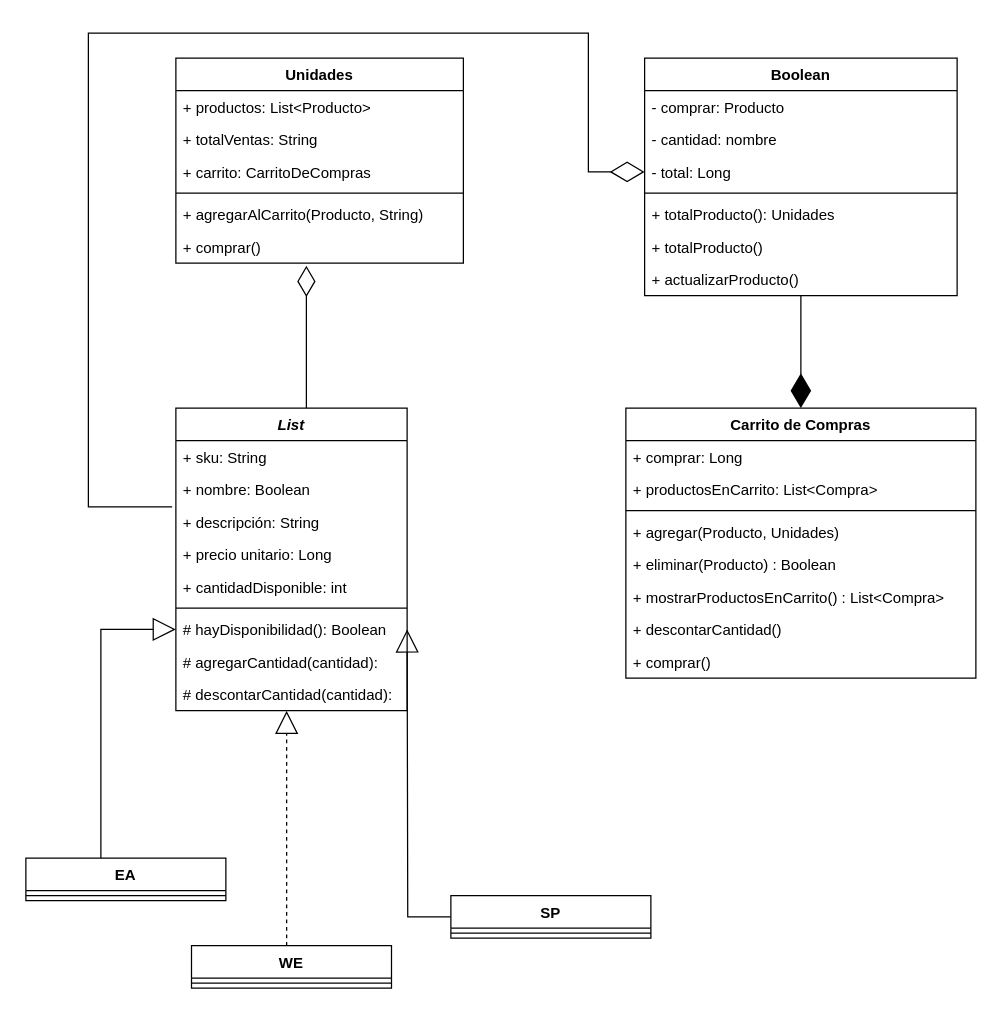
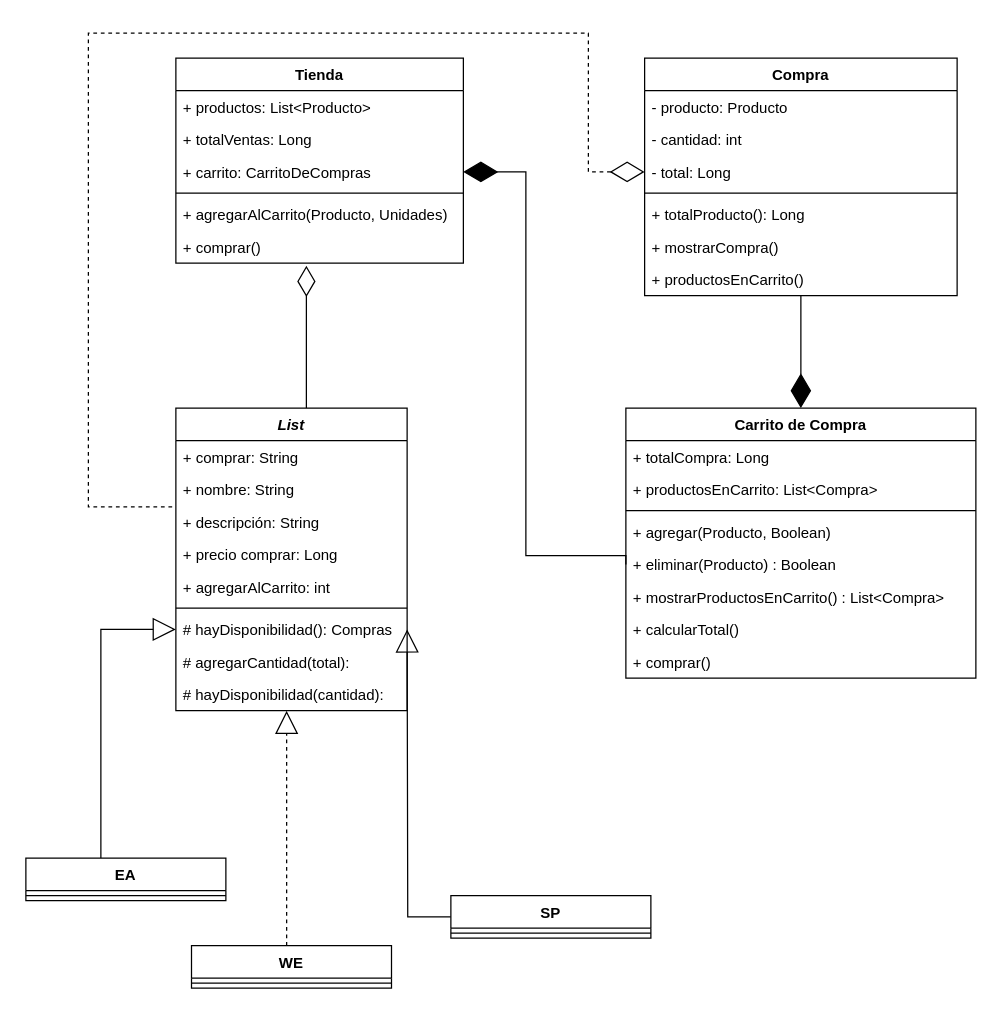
- <mxCell id="37" style="edgeStyle=orthogonalEdgeStyle;rounded=0;orthogonalLoop=1;jettySize=auto;html=1;startArrow=none;startFill=0;startSize=6;endArrow=diamondThin;endFill=0;endSize=25;exitX=-0.016;exitY=0.038;exitDx=0;exitDy=0;exitPerimeter=0;entryX=0;entryY=0.5;entryDx=0;entryDy=0;" parent="1" source="13" target="42" edge="1"><mxGeometry relative="1" as="geometry"><Array as="points"><mxPoint x="70" y="399" /><mxPoint x="70" y="20" /><mxPoint x="470" y="20" /><mxPoint x="470" y="131" /></Array><mxPoint x="470" y="131" as="targetPoint" /></mxGeometry></mxCell>
+ <mxCell id="37" style="edgeStyle=orthogonalEdgeStyle;rounded=0;orthogonalLoop=1;jettySize=auto;html=1;startArrow=none;startFill=0;startSize=6;endArrow=diamondThin;endFill=0;endSize=25;exitX=-0.016;exitY=0.038;exitDx=0;exitDy=0;exitPerimeter=0;entryX=0;entryY=0.5;entryDx=0;entryDy=0;dashed=1;" parent="1" source="13" target="42" edge="1"><mxGeometry relative="1" as="geometry"><Array as="points"><mxPoint x="70" y="399" /><mxPoint x="70" y="20" /><mxPoint x="470" y="20" /><mxPoint x="470" y="131" /></Array><mxPoint x="470" y="131" as="targetPoint" /></mxGeometry></mxCell>
- <mxCell id="29" value="Unidades" style="swimlane;fontStyle=1;align=center;verticalAlign=top;childLayout=stackLayout;horizontal=1;startSize=26;horizontalStack=0;resizeParent=1;resizeParentMax=0;resizeLast=0;collapsible=1;marginBottom=0;" parent="1" vertex="1"><mxGeometry x="140" y="40" width="230" height="164" as="geometry" /></mxCell>
+ <mxCell id="29" value="Tienda" style="swimlane;fontStyle=1;align=center;verticalAlign=top;childLayout=stackLayout;horizontal=1;startSize=26;horizontalStack=0;resizeParent=1;resizeParentMax=0;resizeLast=0;collapsible=1;marginBottom=0;" parent="1" vertex="1"><mxGeometry x="140" y="40" width="230" height="164" as="geometry" /></mxCell>
- <mxCell id="39" value="Boolean" style="swimlane;fontStyle=1;align=center;verticalAlign=top;childLayout=stackLayout;horizontal=1;startSize=26;horizontalStack=0;resizeParent=1;resizeParentMax=0;resizeLast=0;collapsible=1;marginBottom=0;" parent="1" vertex="1"><mxGeometry x="515" y="40" width="250" height="190" as="geometry" /></mxCell>
+ <mxCell id="39" value="Compra" style="swimlane;fontStyle=1;align=center;verticalAlign=top;childLayout=stackLayout;horizontal=1;startSize=26;horizontalStack=0;resizeParent=1;resizeParentMax=0;resizeLast=0;collapsible=1;marginBottom=0;" parent="1" vertex="1"><mxGeometry x="515" y="40" width="250" height="190" as="geometry" /></mxCell>
- <mxCell id="40" value="- comprar: Producto" style="text;strokeColor=none;fillColor=none;align=left;verticalAlign=top;spacingLeft=4;spacingRight=4;overflow=hidden;rotatable=0;points=[[0,0.5],[1,0.5]];portConstraint=eastwest;" parent="39" vertex="1"><mxGeometry y="26" width="250" height="26" as="geometry" /></mxCell>
+ <mxCell id="40" value="- producto: Producto" style="text;strokeColor=none;fillColor=none;align=left;verticalAlign=top;spacingLeft=4;spacingRight=4;overflow=hidden;rotatable=0;points=[[0,0.5],[1,0.5]];portConstraint=eastwest;" parent="39" vertex="1"><mxGeometry y="26" width="250" height="26" as="geometry" /></mxCell>
- <mxCell id="31" value="+ totalVentas: String" style="text;strokeColor=none;fillColor=none;align=left;verticalAlign=top;spacingLeft=4;spacingRight=4;overflow=hidden;rotatable=0;points=[[0,0.5],[1,0.5]];portConstraint=eastwest;" parent="29" vertex="1"><mxGeometry y="52" width="230" height="26" as="geometry" /></mxCell>
+ <mxCell id="31" value="+ totalVentas: Long" style="text;strokeColor=none;fillColor=none;align=left;verticalAlign=top;spacingLeft=4;spacingRight=4;overflow=hidden;rotatable=0;points=[[0,0.5],[1,0.5]];portConstraint=eastwest;" parent="29" vertex="1"><mxGeometry y="52" width="230" height="26" as="geometry" /></mxCell>
- <mxCell id="41" value="- cantidad: nombre" style="text;strokeColor=none;fillColor=none;align=left;verticalAlign=top;spacingLeft=4;spacingRight=4;overflow=hidden;rotatable=0;points=[[0,0.5],[1,0.5]];portConstraint=eastwest;" parent="39" vertex="1"><mxGeometry y="52" width="250" height="26" as="geometry" /></mxCell>
+ <mxCell id="41" value="- cantidad: int" style="text;strokeColor=none;fillColor=none;align=left;verticalAlign=top;spacingLeft=4;spacingRight=4;overflow=hidden;rotatable=0;points=[[0,0.5],[1,0.5]];portConstraint=eastwest;" parent="39" vertex="1"><mxGeometry y="52" width="250" height="26" as="geometry" /></mxCell>
- <mxCell id="34" value="+ agregarAlCarrito(Producto, String)" style="text;strokeColor=none;fillColor=none;align=left;verticalAlign=top;spacingLeft=4;spacingRight=4;overflow=hidden;rotatable=0;points=[[0,0.5],[1,0.5]];portConstraint=eastwest;" parent="29" vertex="1"><mxGeometry y="112" width="230" height="26" as="geometry" /></mxCell>
+ <mxCell id="34" value="+ agregarAlCarrito(Producto, Unidades)" style="text;strokeColor=none;fillColor=none;align=left;verticalAlign=top;spacingLeft=4;spacingRight=4;overflow=hidden;rotatable=0;points=[[0,0.5],[1,0.5]];portConstraint=eastwest;" parent="29" vertex="1"><mxGeometry y="112" width="230" height="26" as="geometry" /></mxCell>
- <mxCell id="44" value="+ totalProducto(): Unidades" style="text;strokeColor=none;fillColor=none;align=left;verticalAlign=top;spacingLeft=4;spacingRight=4;overflow=hidden;rotatable=0;points=[[0,0.5],[1,0.5]];portConstraint=eastwest;" parent="39" vertex="1"><mxGeometry y="112" width="250" height="26" as="geometry" /></mxCell>
+ <mxCell id="44" value="+ totalProducto(): Long" style="text;strokeColor=none;fillColor=none;align=left;verticalAlign=top;spacingLeft=4;spacingRight=4;overflow=hidden;rotatable=0;points=[[0,0.5],[1,0.5]];portConstraint=eastwest;" parent="39" vertex="1"><mxGeometry y="112" width="250" height="26" as="geometry" /></mxCell>
- <mxCell id="45" value="+ totalProducto()" style="text;strokeColor=none;fillColor=none;align=left;verticalAlign=top;spacingLeft=4;spacingRight=4;overflow=hidden;rotatable=0;points=[[0,0.5],[1,0.5]];portConstraint=eastwest;" parent="39" vertex="1"><mxGeometry y="138" width="250" height="26" as="geometry" /></mxCell>
+ <mxCell id="45" value="+ mostrarCompra()" style="text;strokeColor=none;fillColor=none;align=left;verticalAlign=top;spacingLeft=4;spacingRight=4;overflow=hidden;rotatable=0;points=[[0,0.5],[1,0.5]];portConstraint=eastwest;" parent="39" vertex="1"><mxGeometry y="138" width="250" height="26" as="geometry" /></mxCell>
- <mxCell id="46" value="+ actualizarProducto()" style="text;strokeColor=none;fillColor=none;align=left;verticalAlign=top;spacingLeft=4;spacingRight=4;overflow=hidden;rotatable=0;points=[[0,0.5],[1,0.5]];portConstraint=eastwest;" parent="39" vertex="1"><mxGeometry y="164" width="250" height="26" as="geometry" /></mxCell>
+ <mxCell id="46" value="+ productosEnCarrito()" style="text;strokeColor=none;fillColor=none;align=left;verticalAlign=top;spacingLeft=4;spacingRight=4;overflow=hidden;rotatable=0;points=[[0,0.5],[1,0.5]];portConstraint=eastwest;" parent="39" vertex="1"><mxGeometry y="164" width="250" height="26" as="geometry" /></mxCell>
+ <mxCell id="36" style="edgeStyle=orthogonalEdgeStyle;rounded=0;orthogonalLoop=1;jettySize=auto;html=1;entryX=1;entryY=0.5;entryDx=0;entryDy=0;endArrow=diamondThin;endFill=1;endSize=25;exitX=0;exitY=0.5;exitDx=0;exitDy=0;" parent="1" source="25" target="32" edge="1"><mxGeometry relative="1" as="geometry"><Array as="points"><mxPoint x="500" y="438" /><mxPoint x="420" y="438" /><mxPoint x="420" y="131" /></Array><mxPoint x="450" y="438" as="sourcePoint" /></mxGeometry></mxCell>
- <mxCell id="20" value="Carrito de Compras" style="swimlane;fontStyle=1;align=center;verticalAlign=top;childLayout=stackLayout;horizontal=1;startSize=26;horizontalStack=0;resizeParent=1;resizeParentMax=0;resizeLast=0;collapsible=1;marginBottom=0;" parent="1" vertex="1"><mxGeometry x="500" y="320" width="280" height="216" as="geometry" /></mxCell>
+ <mxCell id="20" value="Carrito de Compra" style="swimlane;fontStyle=1;align=center;verticalAlign=top;childLayout=stackLayout;horizontal=1;startSize=26;horizontalStack=0;resizeParent=1;resizeParentMax=0;resizeLast=0;collapsible=1;marginBottom=0;" parent="1" vertex="1"><mxGeometry x="500" y="320" width="280" height="216" as="geometry" /></mxCell>
- <mxCell id="11" value="+ sku: String" style="text;strokeColor=none;fillColor=none;align=left;verticalAlign=top;spacingLeft=4;spacingRight=4;overflow=hidden;rotatable=0;points=[[0,0.5],[1,0.5]];portConstraint=eastwest;" parent="10" vertex="1"><mxGeometry y="26" width="185" height="26" as="geometry" /></mxCell>
+ <mxCell id="11" value="+ comprar: String" style="text;strokeColor=none;fillColor=none;align=left;verticalAlign=top;spacingLeft=4;spacingRight=4;overflow=hidden;rotatable=0;points=[[0,0.5],[1,0.5]];portConstraint=eastwest;" parent="10" vertex="1"><mxGeometry y="26" width="185" height="26" as="geometry" /></mxCell>
- <mxCell id="21" value="+ comprar: Long" style="text;strokeColor=none;fillColor=none;align=left;verticalAlign=top;spacingLeft=4;spacingRight=4;overflow=hidden;rotatable=0;points=[[0,0.5],[1,0.5]];portConstraint=eastwest;" parent="20" vertex="1"><mxGeometry y="26" width="280" height="26" as="geometry" /></mxCell>
+ <mxCell id="21" value="+ totalCompra: Long" style="text;strokeColor=none;fillColor=none;align=left;verticalAlign=top;spacingLeft=4;spacingRight=4;overflow=hidden;rotatable=0;points=[[0,0.5],[1,0.5]];portConstraint=eastwest;" parent="20" vertex="1"><mxGeometry y="26" width="280" height="26" as="geometry" /></mxCell>
- <mxCell id="12" value="+ nombre: Boolean" style="text;strokeColor=none;fillColor=none;align=left;verticalAlign=top;spacingLeft=4;spacingRight=4;overflow=hidden;rotatable=0;points=[[0,0.5],[1,0.5]];portConstraint=eastwest;" parent="10" vertex="1"><mxGeometry y="52" width="185" height="26" as="geometry" /></mxCell>
+ <mxCell id="12" value="+ nombre: String" style="text;strokeColor=none;fillColor=none;align=left;verticalAlign=top;spacingLeft=4;spacingRight=4;overflow=hidden;rotatable=0;points=[[0,0.5],[1,0.5]];portConstraint=eastwest;" parent="10" vertex="1"><mxGeometry y="52" width="185" height="26" as="geometry" /></mxCell>
- <mxCell id="24" value="+ agregar(Producto, Unidades)" style="text;strokeColor=none;fillColor=none;align=left;verticalAlign=top;spacingLeft=4;spacingRight=4;overflow=hidden;rotatable=0;points=[[0,0.5],[1,0.5]];portConstraint=eastwest;" parent="20" vertex="1"><mxGeometry y="86" width="280" height="26" as="geometry" /></mxCell>
+ <mxCell id="24" value="+ agregar(Producto, Boolean)" style="text;strokeColor=none;fillColor=none;align=left;verticalAlign=top;spacingLeft=4;spacingRight=4;overflow=hidden;rotatable=0;points=[[0,0.5],[1,0.5]];portConstraint=eastwest;" parent="20" vertex="1"><mxGeometry y="86" width="280" height="26" as="geometry" /></mxCell>
- <mxCell id="14" value="+ precio unitario: Long" style="text;strokeColor=none;fillColor=none;align=left;verticalAlign=top;spacingLeft=4;spacingRight=4;overflow=hidden;rotatable=0;points=[[0,0.5],[1,0.5]];portConstraint=eastwest;" parent="10" vertex="1"><mxGeometry y="104" width="185" height="26" as="geometry" /></mxCell>
+ <mxCell id="14" value="+ precio comprar: Long" style="text;strokeColor=none;fillColor=none;align=left;verticalAlign=top;spacingLeft=4;spacingRight=4;overflow=hidden;rotatable=0;points=[[0,0.5],[1,0.5]];portConstraint=eastwest;" parent="10" vertex="1"><mxGeometry y="104" width="185" height="26" as="geometry" /></mxCell>
- <mxCell id="15" value="+ cantidadDisponible: int" style="text;strokeColor=none;fillColor=none;align=left;verticalAlign=top;spacingLeft=4;spacingRight=4;overflow=hidden;rotatable=0;points=[[0,0.5],[1,0.5]];portConstraint=eastwest;" parent="10" vertex="1"><mxGeometry y="130" width="185" height="26" as="geometry" /></mxCell>
+ <mxCell id="15" value="+ agregarAlCarrito: int" style="text;strokeColor=none;fillColor=none;align=left;verticalAlign=top;spacingLeft=4;spacingRight=4;overflow=hidden;rotatable=0;points=[[0,0.5],[1,0.5]];portConstraint=eastwest;" parent="10" vertex="1"><mxGeometry y="130" width="185" height="26" as="geometry" /></mxCell>
- <mxCell id="17" value="# hayDisponibilidad(): Boolean" style="text;strokeColor=none;fillColor=none;align=left;verticalAlign=top;spacingLeft=4;spacingRight=4;overflow=hidden;rotatable=0;points=[[0,0.5],[1,0.5]];portConstraint=eastwest;" parent="10" vertex="1"><mxGeometry y="164" width="185" height="26" as="geometry" /></mxCell>
+ <mxCell id="17" value="# hayDisponibilidad(): Compras" style="text;strokeColor=none;fillColor=none;align=left;verticalAlign=top;spacingLeft=4;spacingRight=4;overflow=hidden;rotatable=0;points=[[0,0.5],[1,0.5]];portConstraint=eastwest;" parent="10" vertex="1"><mxGeometry y="164" width="185" height="26" as="geometry" /></mxCell>
- <mxCell id="27" value="+ descontarCantidad()" style="text;strokeColor=none;fillColor=none;align=left;verticalAlign=top;spacingLeft=4;spacingRight=4;overflow=hidden;rotatable=0;points=[[0,0.5],[1,0.5]];portConstraint=eastwest;" parent="20" vertex="1"><mxGeometry y="164" width="280" height="26" as="geometry" /></mxCell>
+ <mxCell id="27" value="+ calcularTotal()" style="text;strokeColor=none;fillColor=none;align=left;verticalAlign=top;spacingLeft=4;spacingRight=4;overflow=hidden;rotatable=0;points=[[0,0.5],[1,0.5]];portConstraint=eastwest;" parent="20" vertex="1"><mxGeometry y="164" width="280" height="26" as="geometry" /></mxCell>
- <mxCell id="18" value="# agregarCantidad(cantidad): " style="text;strokeColor=none;fillColor=none;align=left;verticalAlign=top;spacingLeft=4;spacingRight=4;overflow=hidden;rotatable=0;points=[[0,0.5],[1,0.5]];portConstraint=eastwest;" parent="10" vertex="1"><mxGeometry y="190" width="185" height="26" as="geometry" /></mxCell>
+ <mxCell id="18" value="# agregarCantidad(total): " style="text;strokeColor=none;fillColor=none;align=left;verticalAlign=top;spacingLeft=4;spacingRight=4;overflow=hidden;rotatable=0;points=[[0,0.5],[1,0.5]];portConstraint=eastwest;" parent="10" vertex="1"><mxGeometry y="190" width="185" height="26" as="geometry" /></mxCell>
- <mxCell id="19" value="# descontarCantidad(cantidad): " style="text;strokeColor=none;fillColor=none;align=left;verticalAlign=top;spacingLeft=4;spacingRight=4;overflow=hidden;rotatable=0;points=[[0,0.5],[1,0.5]];portConstraint=eastwest;" parent="10" vertex="1"><mxGeometry y="216" width="185" height="26" as="geometry" /></mxCell>
+ <mxCell id="19" value="# hayDisponibilidad(cantidad): " style="text;strokeColor=none;fillColor=none;align=left;verticalAlign=top;spacingLeft=4;spacingRight=4;overflow=hidden;rotatable=0;points=[[0,0.5],[1,0.5]];portConstraint=eastwest;" parent="10" vertex="1"><mxGeometry y="216" width="185" height="26" as="geometry" /></mxCell>
